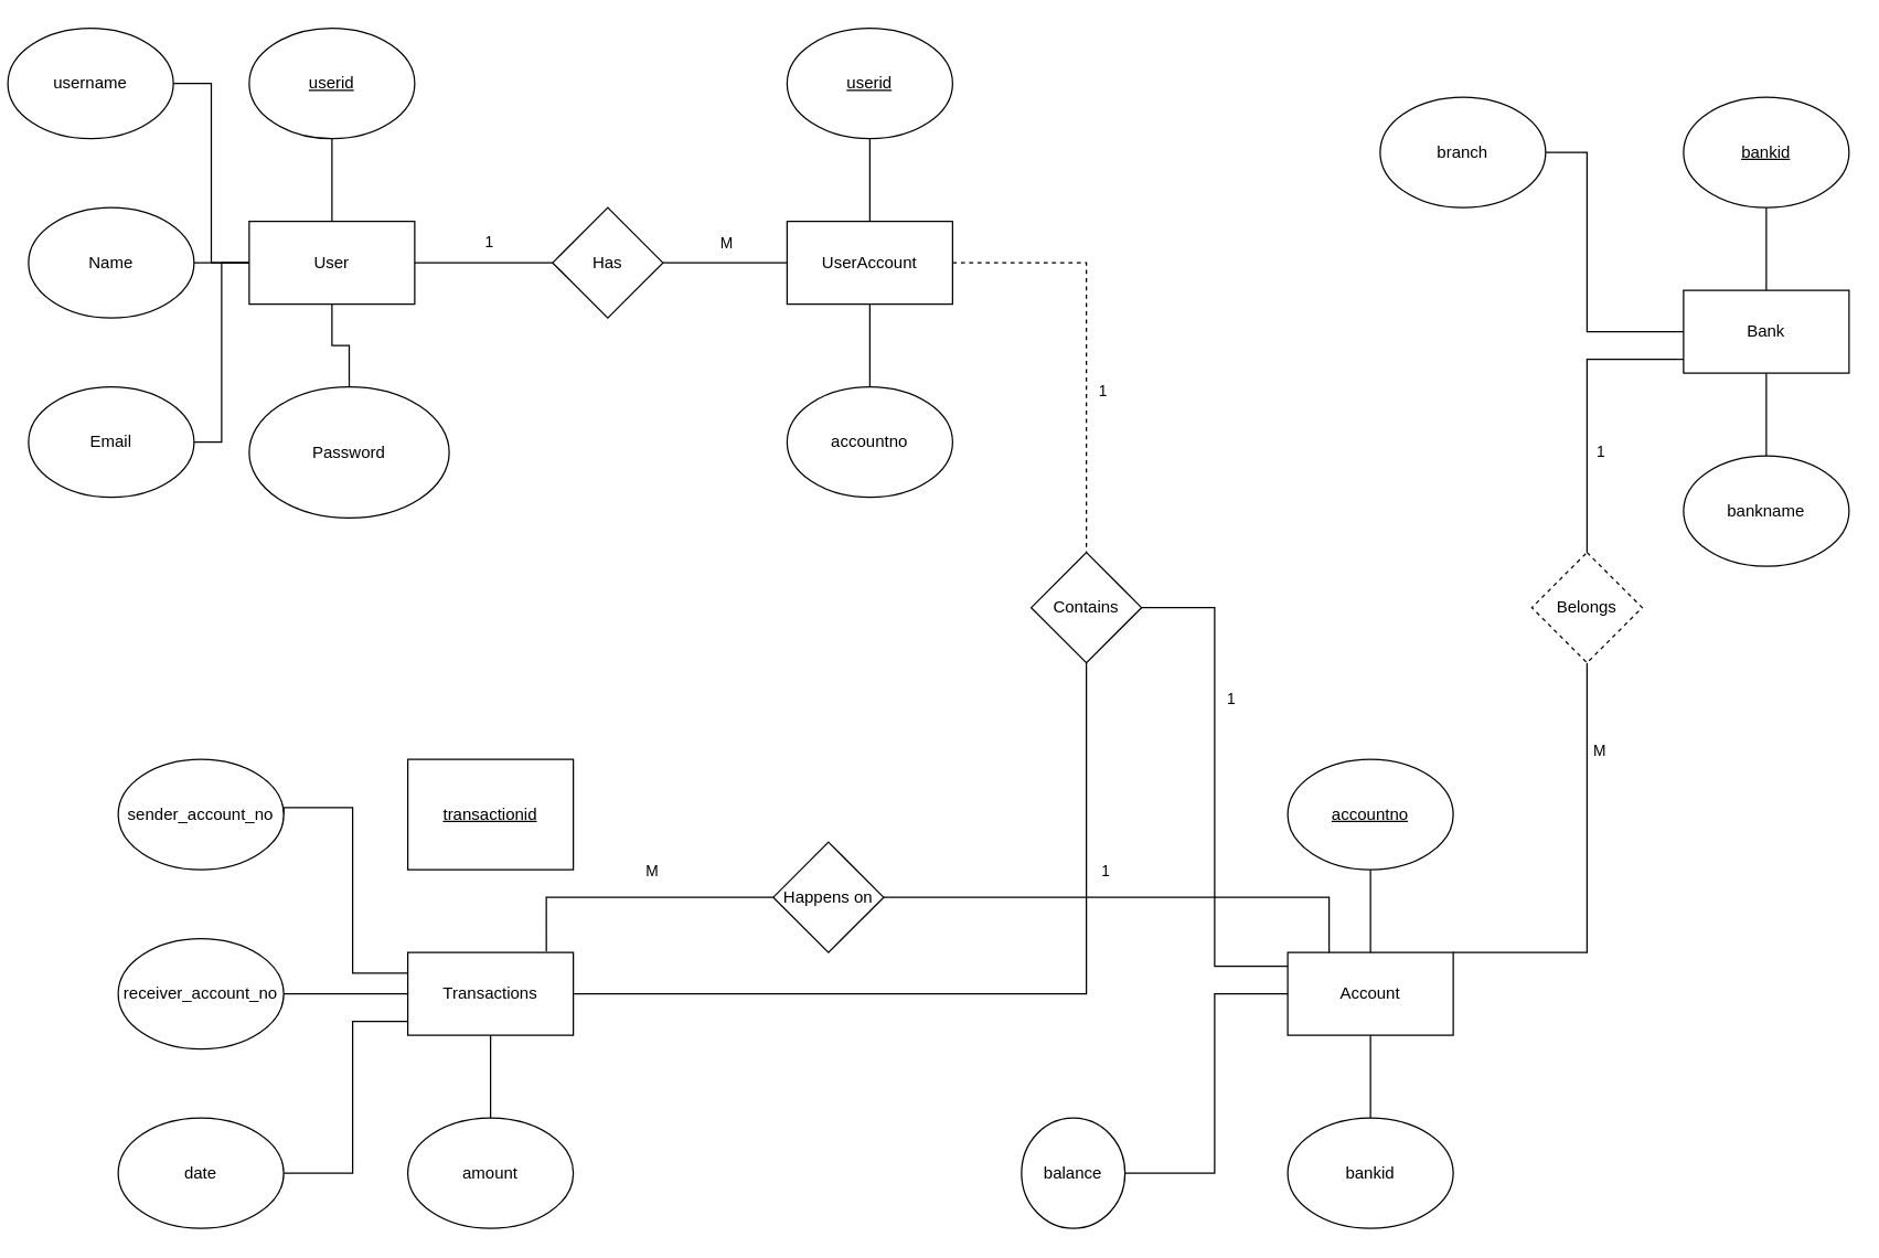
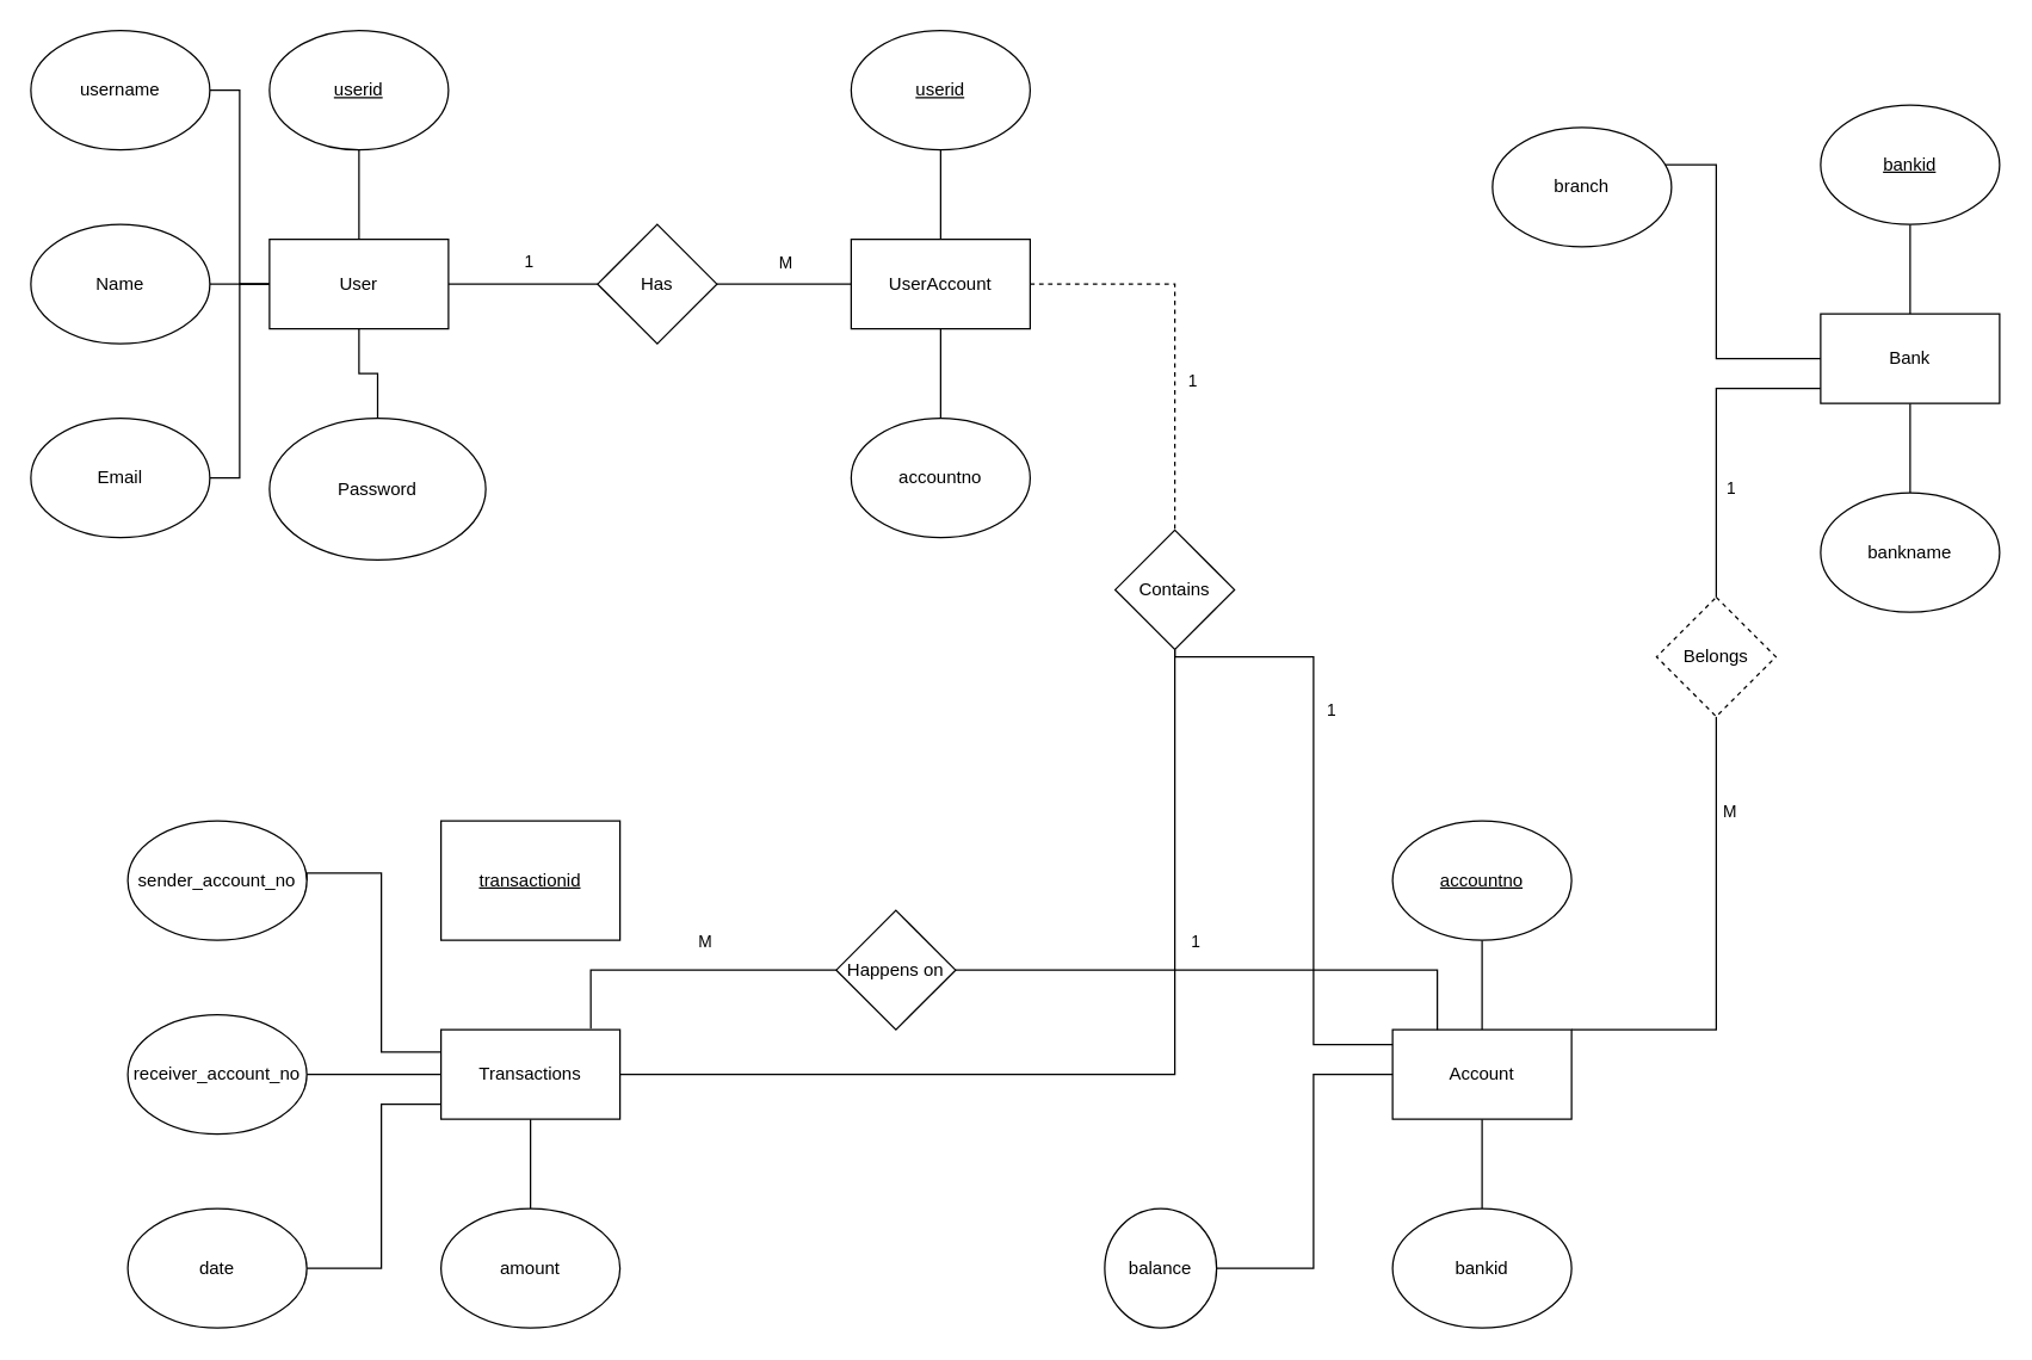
- <mxCell id="11" value="username" style="ellipse;whiteSpace=wrap;html=1;" vertex="1" parent="1"><mxGeometry x="5" y="20" width="120" height="80" as="geometry" /></mxCell>
+ <mxCell id="11" value="username" style="ellipse;whiteSpace=wrap;html=1;" vertex="1" parent="1"><mxGeometry x="20" y="20" width="120" height="80" as="geometry" /></mxCell>
- <mxCell id="42" value="branch" style="ellipse;whiteSpace=wrap;html=1;" vertex="1" parent="1"><mxGeometry x="1000" y="70" width="120" height="80" as="geometry" /></mxCell>
+ <mxCell id="42" value="branch" style="ellipse;whiteSpace=wrap;html=1;" vertex="1" parent="1"><mxGeometry x="1000" y="85" width="120" height="80" as="geometry" /></mxCell>
- <mxCell id="61" value="Contains" style="rhombus;whiteSpace=wrap;html=1;rounded=0;" vertex="1" parent="1"><mxGeometry x="747" y="400" width="80" height="80" as="geometry" /></mxCell>
+ <mxCell id="61" value="Contains" style="rhombus;whiteSpace=wrap;html=1;rounded=0;" vertex="1" parent="1"><mxGeometry x="747" y="355" width="80" height="80" as="geometry" /></mxCell>
